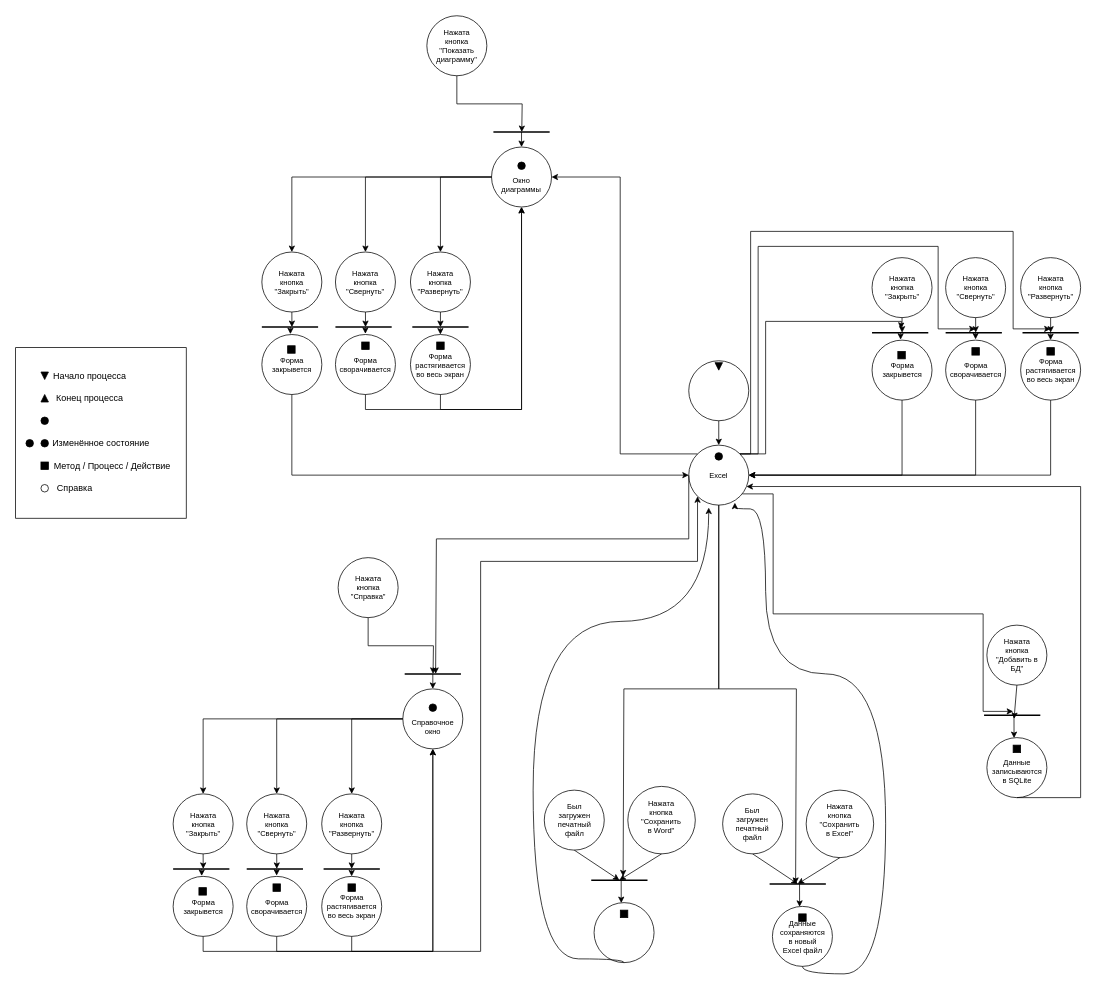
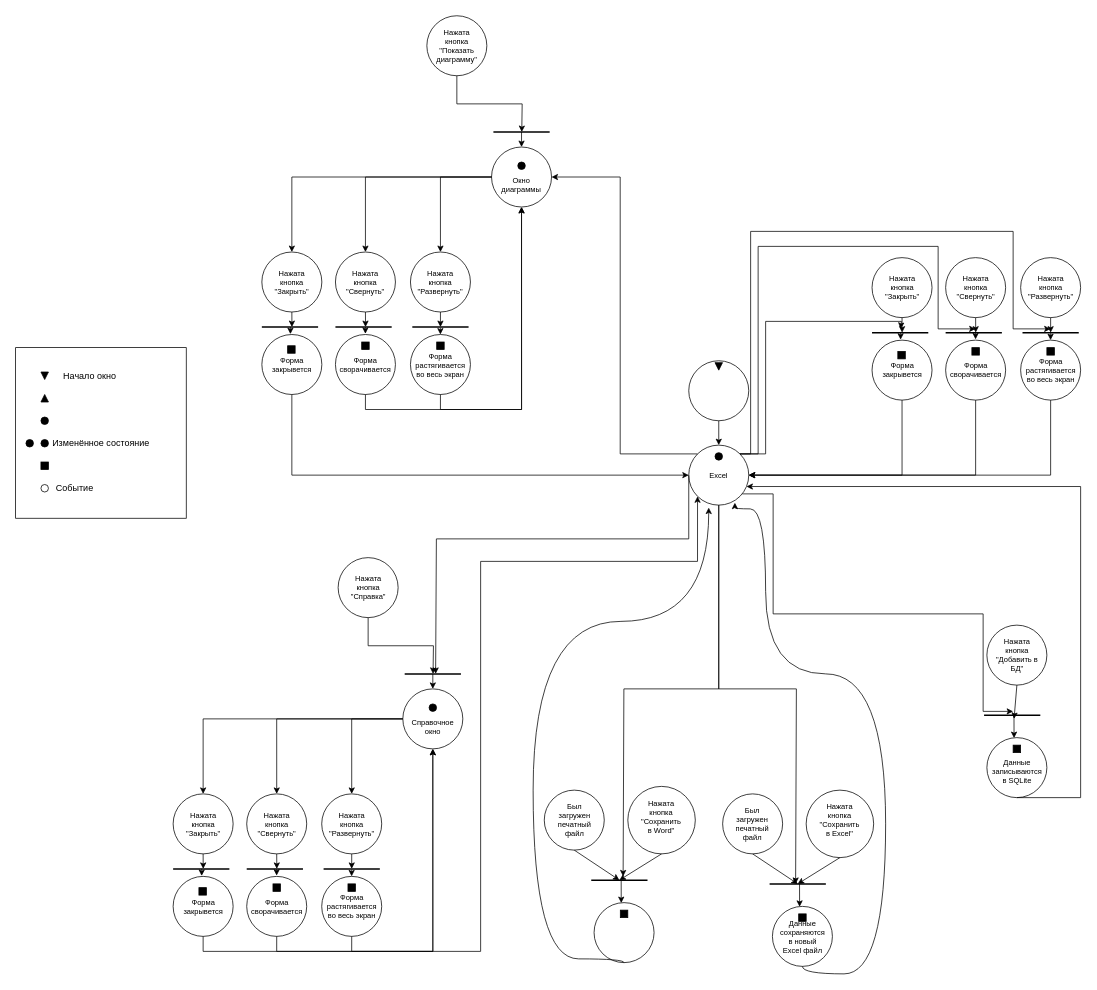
- <mxCell id="5" value="Начало процесса" style="text;html=1;align=center;verticalAlign=middle;whiteSpace=wrap;rounded=0;" parent="1" vertex="1"><mxGeometry x="63.75" y="485.5" width="110" height="30" as="geometry" /></mxCell>
+ <mxCell id="5" value="Начало окно" style="text;html=1;align=center;verticalAlign=middle;whiteSpace=wrap;rounded=0;" parent="1" vertex="1"><mxGeometry x="63.75" y="485.5" width="110" height="30" as="geometry" /></mxCell>
- <mxCell id="7" value="Конец процесса" style="text;html=1;align=center;verticalAlign=middle;whiteSpace=wrap;rounded=0;" parent="1" vertex="1"><mxGeometry x="63.75" y="515.5" width="110" height="30" as="geometry" /></mxCell>
- <mxCell id="13" value="Метод / Процесс / Действие" style="text;html=1;align=center;verticalAlign=middle;whiteSpace=wrap;rounded=0;" parent="1" vertex="1"><mxGeometry x="63.75" y="605.5" width="170" height="30" as="geometry" /></mxCell>
- <mxCell id="15" value="Справка" style="text;html=1;align=center;verticalAlign=middle;whiteSpace=wrap;rounded=0;" parent="1" vertex="1"><mxGeometry x="63.75" y="635.5" width="70" height="30" as="geometry" /></mxCell>
+ <mxCell id="15" value="Событие" style="text;html=1;align=center;verticalAlign=middle;whiteSpace=wrap;rounded=0;" parent="1" vertex="1"><mxGeometry x="63.75" y="635.5" width="70" height="30" as="geometry" /></mxCell>
